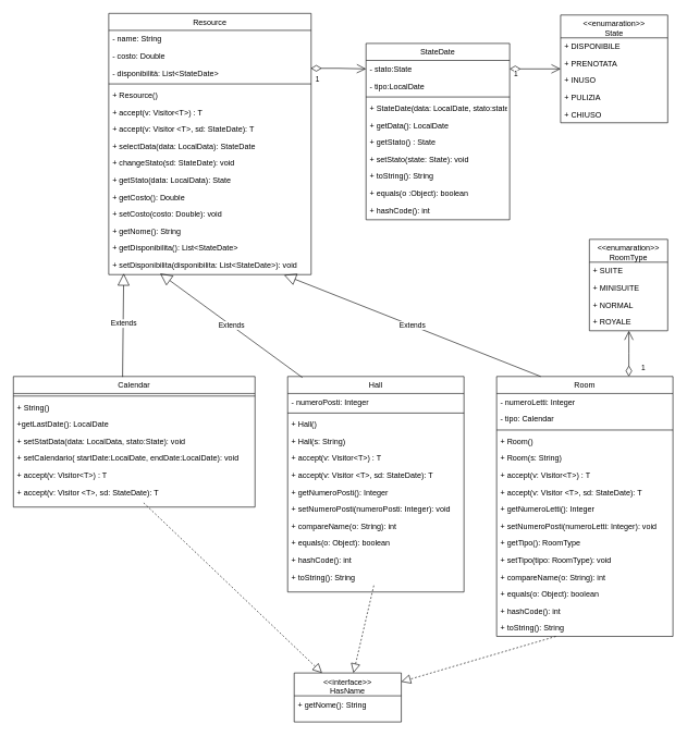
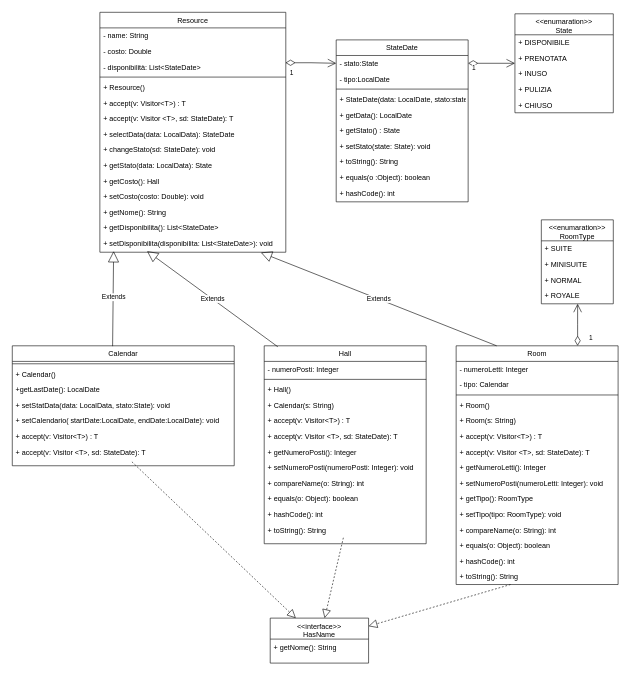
- <mxCell id="13" value="+ getCosto(): Double" style="text;align=left;verticalAlign=top;spacingLeft=4;spacingRight=4;overflow=hidden;rotatable=0;points=[[0,0.5],[1,0.5]];portConstraint=eastwest;" parent="2" vertex="1"><mxGeometry y="268" width="310" height="26" as="geometry" /></mxCell>
+ <mxCell id="13" value="+ getCosto(): Hall" style="text;align=left;verticalAlign=top;spacingLeft=4;spacingRight=4;overflow=hidden;rotatable=0;points=[[0,0.5],[1,0.5]];portConstraint=eastwest;" parent="2" vertex="1"><mxGeometry y="268" width="310" height="26" as="geometry" /></mxCell>
- <mxCell id="79" value="+ String()" style="text;align=left;verticalAlign=top;spacingLeft=4;spacingRight=4;overflow=hidden;rotatable=0;points=[[0,0.5],[1,0.5]];portConstraint=eastwest;" parent="77" vertex="1"><mxGeometry y="34" width="370" height="26" as="geometry" /></mxCell>
+ <mxCell id="79" value="+ Calendar()" style="text;align=left;verticalAlign=top;spacingLeft=4;spacingRight=4;overflow=hidden;rotatable=0;points=[[0,0.5],[1,0.5]];portConstraint=eastwest;" parent="77" vertex="1"><mxGeometry y="34" width="370" height="26" as="geometry" /></mxCell>
- <mxCell id="22" value="+ Hall(s: String)" style="text;align=left;verticalAlign=top;spacingLeft=4;spacingRight=4;overflow=hidden;rotatable=0;points=[[0,0.5],[1,0.5]];portConstraint=eastwest;" parent="18" vertex="1"><mxGeometry y="86" width="270" height="26" as="geometry" /></mxCell>
+ <mxCell id="22" value="+ Calendar(s: String)" style="text;align=left;verticalAlign=top;spacingLeft=4;spacingRight=4;overflow=hidden;rotatable=0;points=[[0,0.5],[1,0.5]];portConstraint=eastwest;" parent="18" vertex="1"><mxGeometry y="86" width="270" height="26" as="geometry" /></mxCell>
